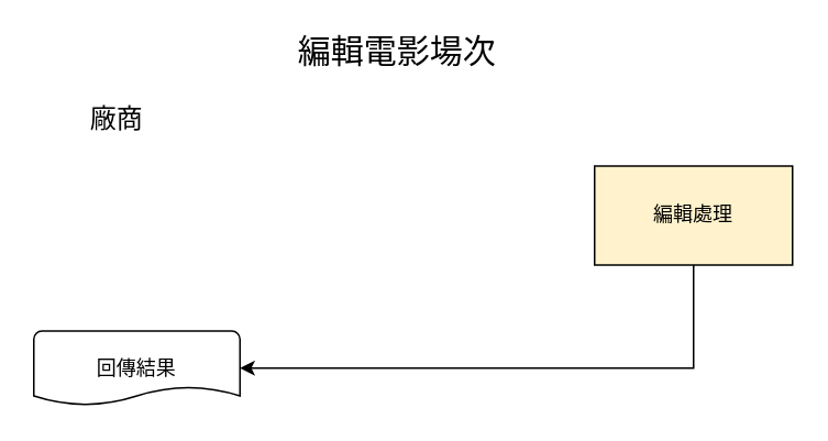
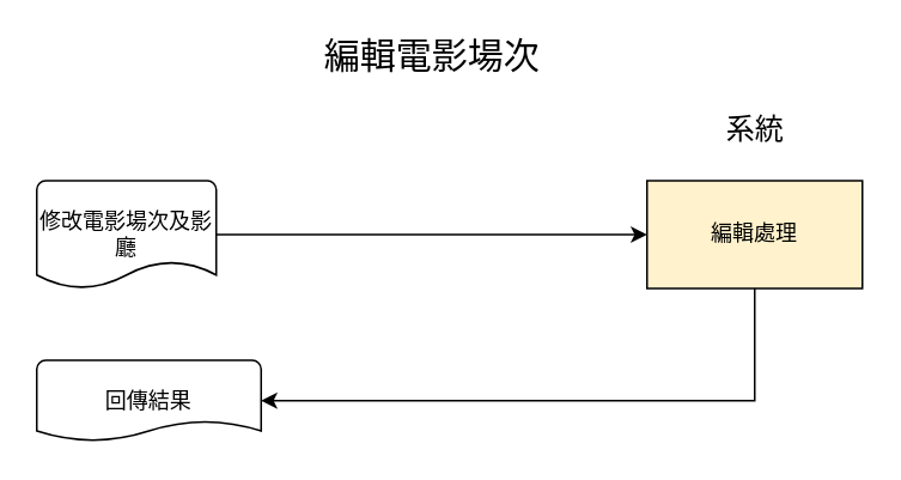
- <mxCell id="7" value="&lt;font style=&quot;font-size: 16px&quot;&gt;廠商&lt;/font&gt;" style="text;html=1;align=center;verticalAlign=middle;resizable=0;points=[];autosize=1;" vertex="1" parent="1"><mxGeometry x="45" y="61" width="50" height="20" as="geometry" /></mxCell>
+ <mxCell id="8" value="&lt;font style=&quot;font-size: 16px&quot;&gt;系統&lt;/font&gt;" style="text;html=1;align=center;verticalAlign=middle;resizable=0;points=[];autosize=1;" vertex="1" parent="1"><mxGeometry x="395" y="61" width="50" height="20" as="geometry" /></mxCell>
+ <mxCell id="4" value="修改電影場次及影廳" style="strokeWidth=1;html=1;shape=mxgraph.flowchart.document2;whiteSpace=wrap;size=0.25;" vertex="1" parent="1"><mxGeometry x="20" y="100" width="100" height="60" as="geometry" /></mxCell>
+ <mxCell id="3" style="edgeStyle=orthogonalEdgeStyle;rounded=0;orthogonalLoop=1;jettySize=auto;html=1;exitX=1;exitY=0.5;exitDx=0;exitDy=0;exitPerimeter=0;entryX=0;entryY=0.5;entryDx=0;entryDy=0;" edge="1" parent="1" source="4" target="6"><mxGeometry relative="1" as="geometry" /></mxCell>
